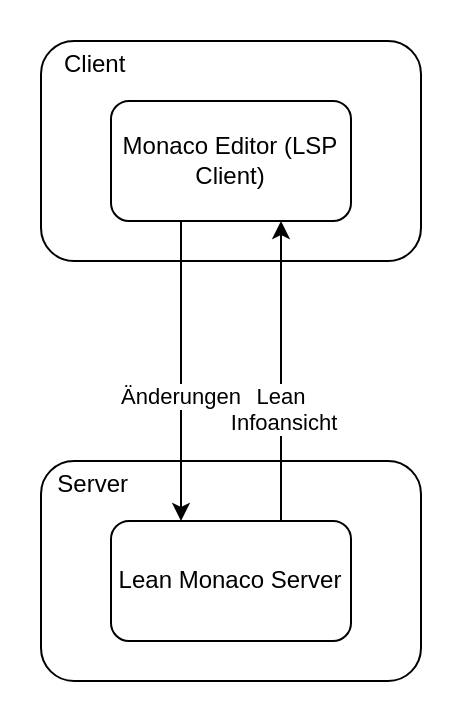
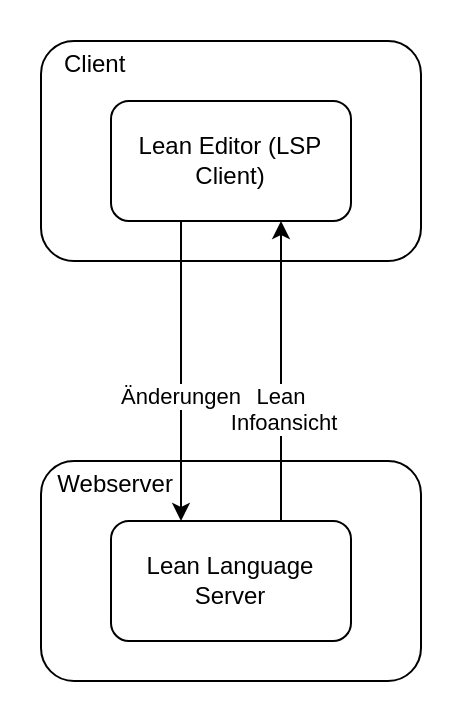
- <mxCell id="6" value="Monaco Editor (LSP Client)" style="rounded=1;whiteSpace=wrap;html=1;fillColor=none;" parent="1" vertex="1"><mxGeometry x="55" y="50" width="120" height="60" as="geometry" /></mxCell>
+ <mxCell id="6" value="Lean Editor (LSP Client)" style="rounded=1;whiteSpace=wrap;html=1;fillColor=none;" parent="1" vertex="1"><mxGeometry x="55" y="50" width="120" height="60" as="geometry" /></mxCell>
- <mxCell id="2" value="&lt;div style=&quot;&quot;&gt;&lt;span style=&quot;background-color: initial;&quot;&gt;&amp;nbsp; Server&lt;/span&gt;&lt;/div&gt;&lt;br&gt;&lt;br&gt;&lt;br&gt;&lt;br&gt;&lt;br&gt;&lt;br&gt;" style="rounded=1;whiteSpace=wrap;html=1;align=left;fillColor=none;" parent="1" vertex="1"><mxGeometry x="20" y="230" width="190" height="110" as="geometry" /></mxCell>
+ <mxCell id="2" value="&lt;div style=&quot;&quot;&gt;&lt;span style=&quot;background-color: initial;&quot;&gt;&amp;nbsp; Webserver&lt;/span&gt;&lt;/div&gt;&lt;br&gt;&lt;br&gt;&lt;br&gt;&lt;br&gt;&lt;br&gt;&lt;br&gt;" style="rounded=1;whiteSpace=wrap;html=1;align=left;fillColor=none;" parent="1" vertex="1"><mxGeometry x="20" y="230" width="190" height="110" as="geometry" /></mxCell>
- <mxCell id="3" value="Lean Monaco Server" style="rounded=1;whiteSpace=wrap;html=1;fillColor=none;" parent="1" vertex="1"><mxGeometry x="55" y="260" width="120" height="60" as="geometry" /></mxCell>
+ <mxCell id="3" value="Lean Language Server" style="rounded=1;whiteSpace=wrap;html=1;fillColor=none;" parent="1" vertex="1"><mxGeometry x="55" y="260" width="120" height="60" as="geometry" /></mxCell>
